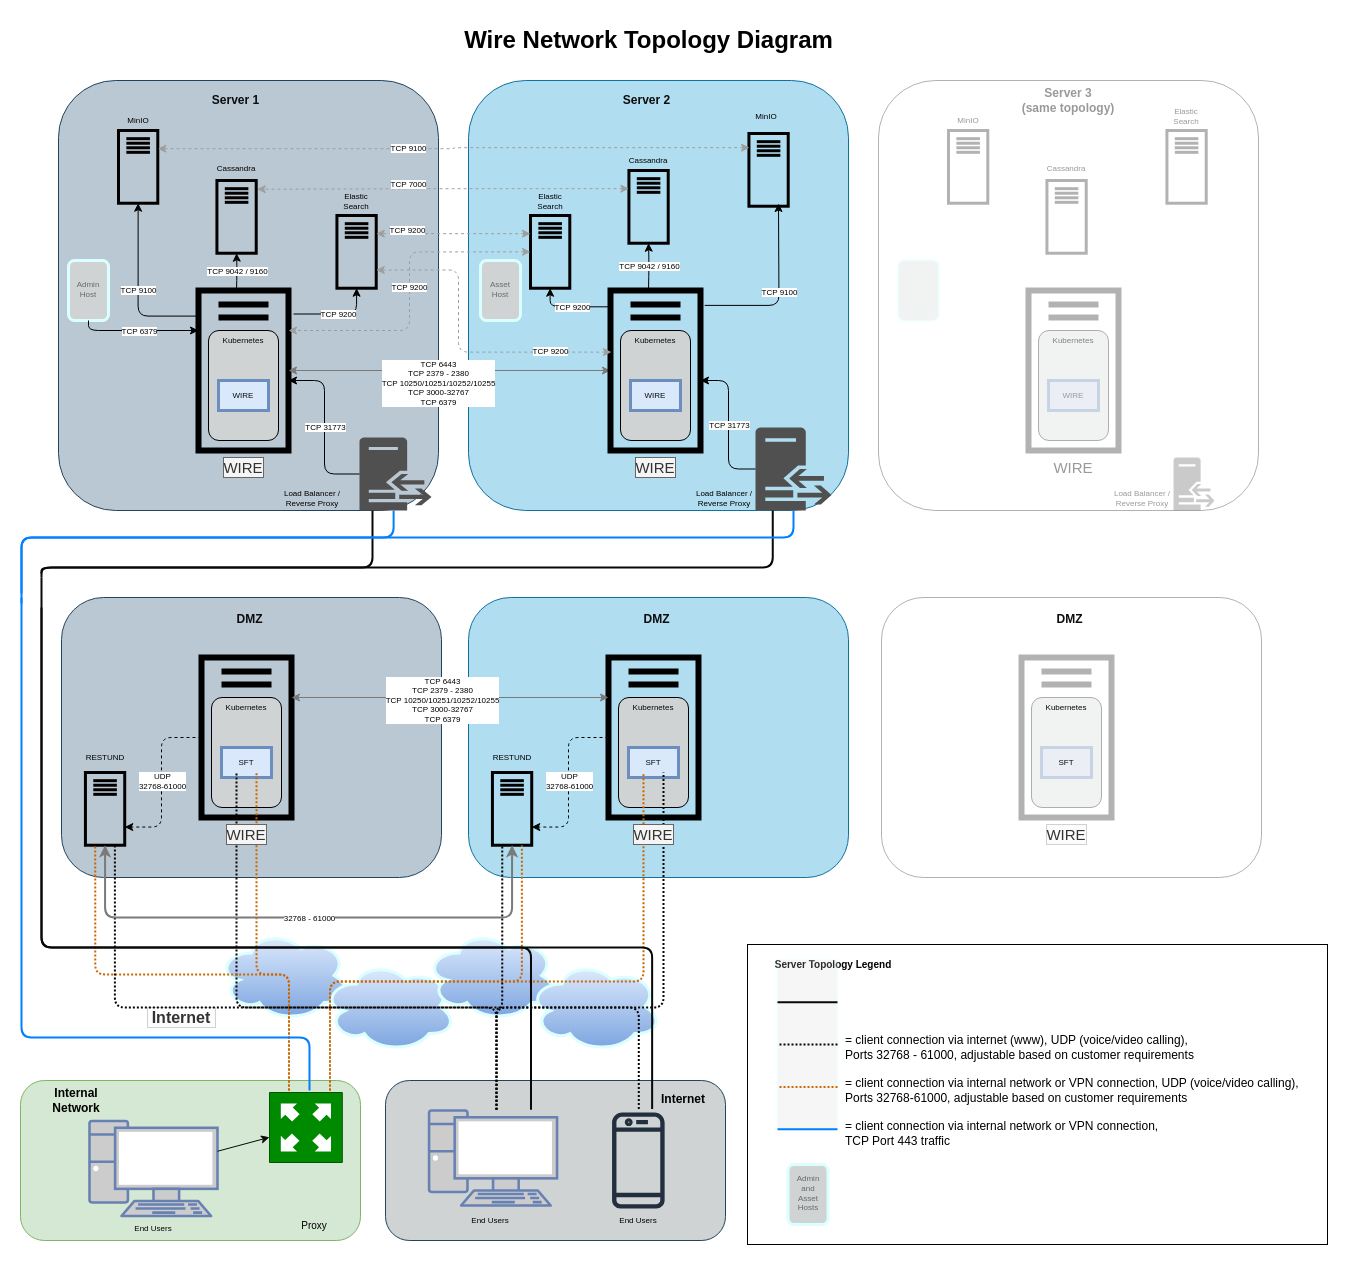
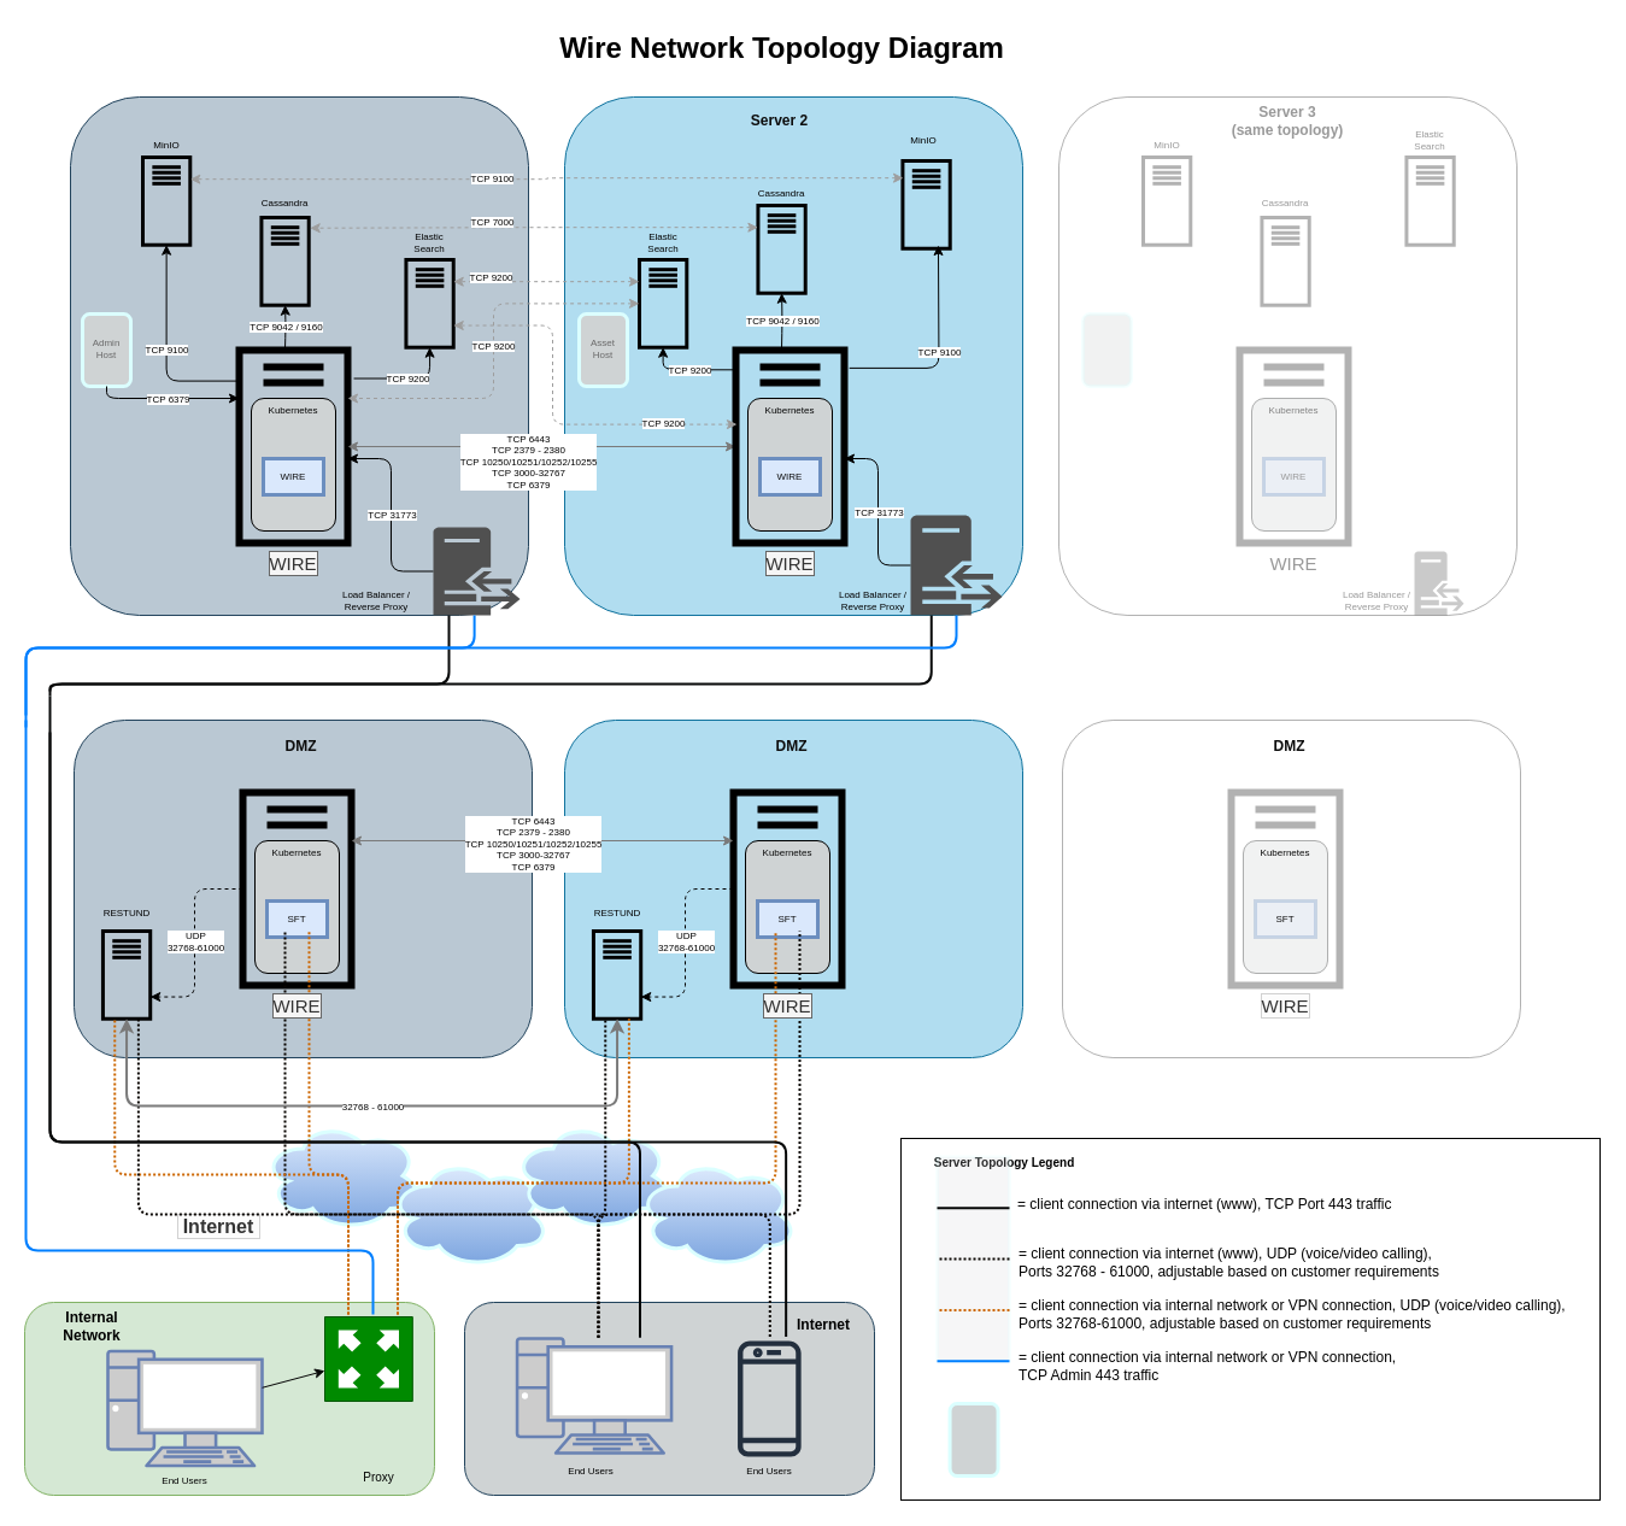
- <mxCell id="61" value="Server 1" style="text;html=1;strokeColor=none;fillColor=none;align=center;verticalAlign=middle;whiteSpace=wrap;rounded=0;fontSize=12;fontColor=#0D0D0D;fontStyle=1" parent="1" vertex="1"><mxGeometry x="208" y="90" width="55" height="20" as="geometry" /></mxCell>
+ <mxCell id="172" value="&lt;div style=&quot;font-size: 12px;&quot;&gt;= client connection via internet (www), TCP Port 443 traffic&lt;br style=&quot;font-size: 12px;&quot;&gt;&lt;/div&gt;" style="text;html=1;strokeColor=none;fillColor=none;align=left;verticalAlign=middle;whiteSpace=wrap;rounded=0;fontSize=12;fontColor=#000000;opacity=20;" parent="1" vertex="1"><mxGeometry x="842" y="989" width="484" height="20" as="geometry" /></mxCell>
- <mxCell id="174" value="&lt;div style=&quot;font-size: 12px;&quot;&gt;= client connection via internal network or VPN connection, &lt;br style=&quot;font-size: 12px;&quot;&gt;&lt;/div&gt;&lt;div style=&quot;font-size: 12px;&quot;&gt;TCP Port 443 traffic&lt;br style=&quot;font-size: 12px;&quot;&gt;&lt;/div&gt;" style="text;html=1;strokeColor=none;fillColor=none;align=left;verticalAlign=middle;whiteSpace=wrap;rounded=0;fontSize=12;fontColor=#000000;opacity=20;" parent="1" vertex="1"><mxGeometry x="843" y="1108" width="484" height="50" as="geometry" /></mxCell>
+ <mxCell id="174" value="&lt;div style=&quot;font-size: 12px;&quot;&gt;= client connection via internal network or VPN connection, &lt;br style=&quot;font-size: 12px;&quot;&gt;&lt;/div&gt;&lt;div style=&quot;font-size: 12px;&quot;&gt;TCP Admin 443 traffic&lt;br style=&quot;font-size: 12px;&quot;&gt;&lt;/div&gt;" style="text;html=1;strokeColor=none;fillColor=none;align=left;verticalAlign=middle;whiteSpace=wrap;rounded=0;fontSize=12;fontColor=#000000;opacity=20;" parent="1" vertex="1"><mxGeometry x="843" y="1108" width="484" height="50" as="geometry" /></mxCell>
- <mxCell id="167" value="&lt;div&gt;Admin&lt;/div&gt;&lt;div&gt;and&lt;/div&gt;&lt;div&gt;Asset&lt;/div&gt;&lt;div&gt;Hosts&lt;br&gt;&lt;/div&gt;" style="text;html=1;strokeColor=none;fillColor=none;align=center;verticalAlign=middle;whiteSpace=wrap;rounded=0;fontSize=8;fontColor=#696969;" parent="1" vertex="1"><mxGeometry x="787.57" y="1183" width="40" height="20" as="geometry" /></mxCell>
